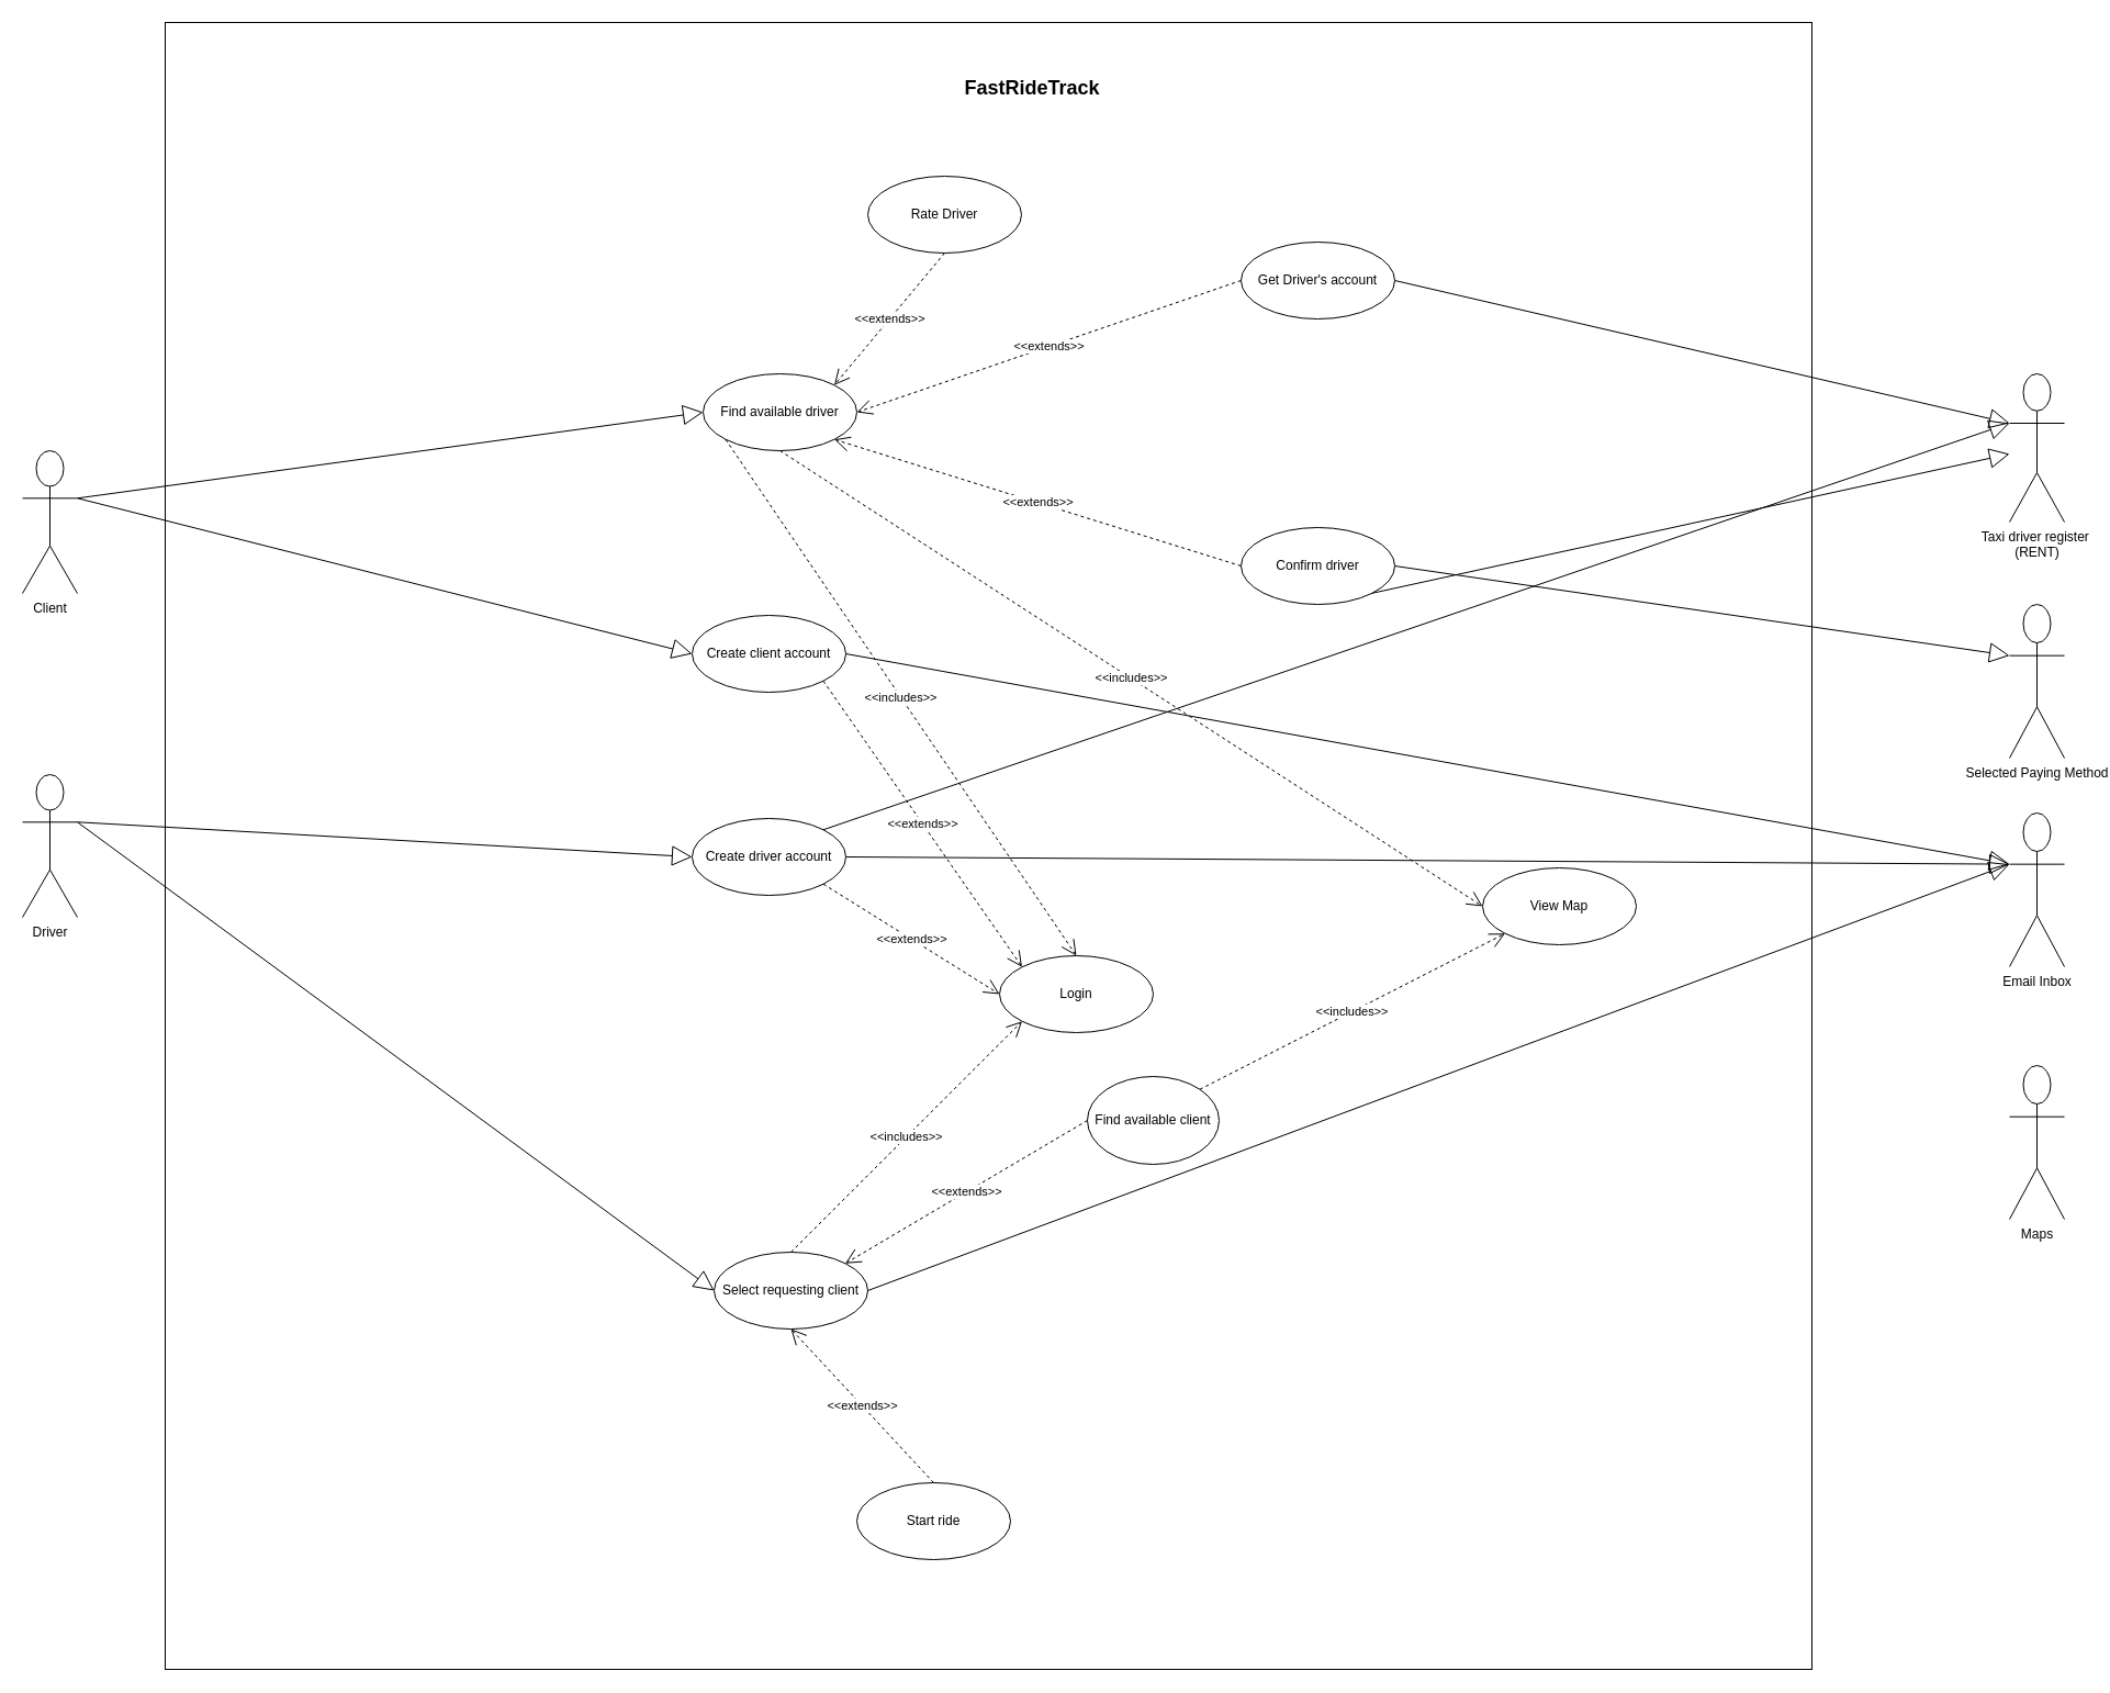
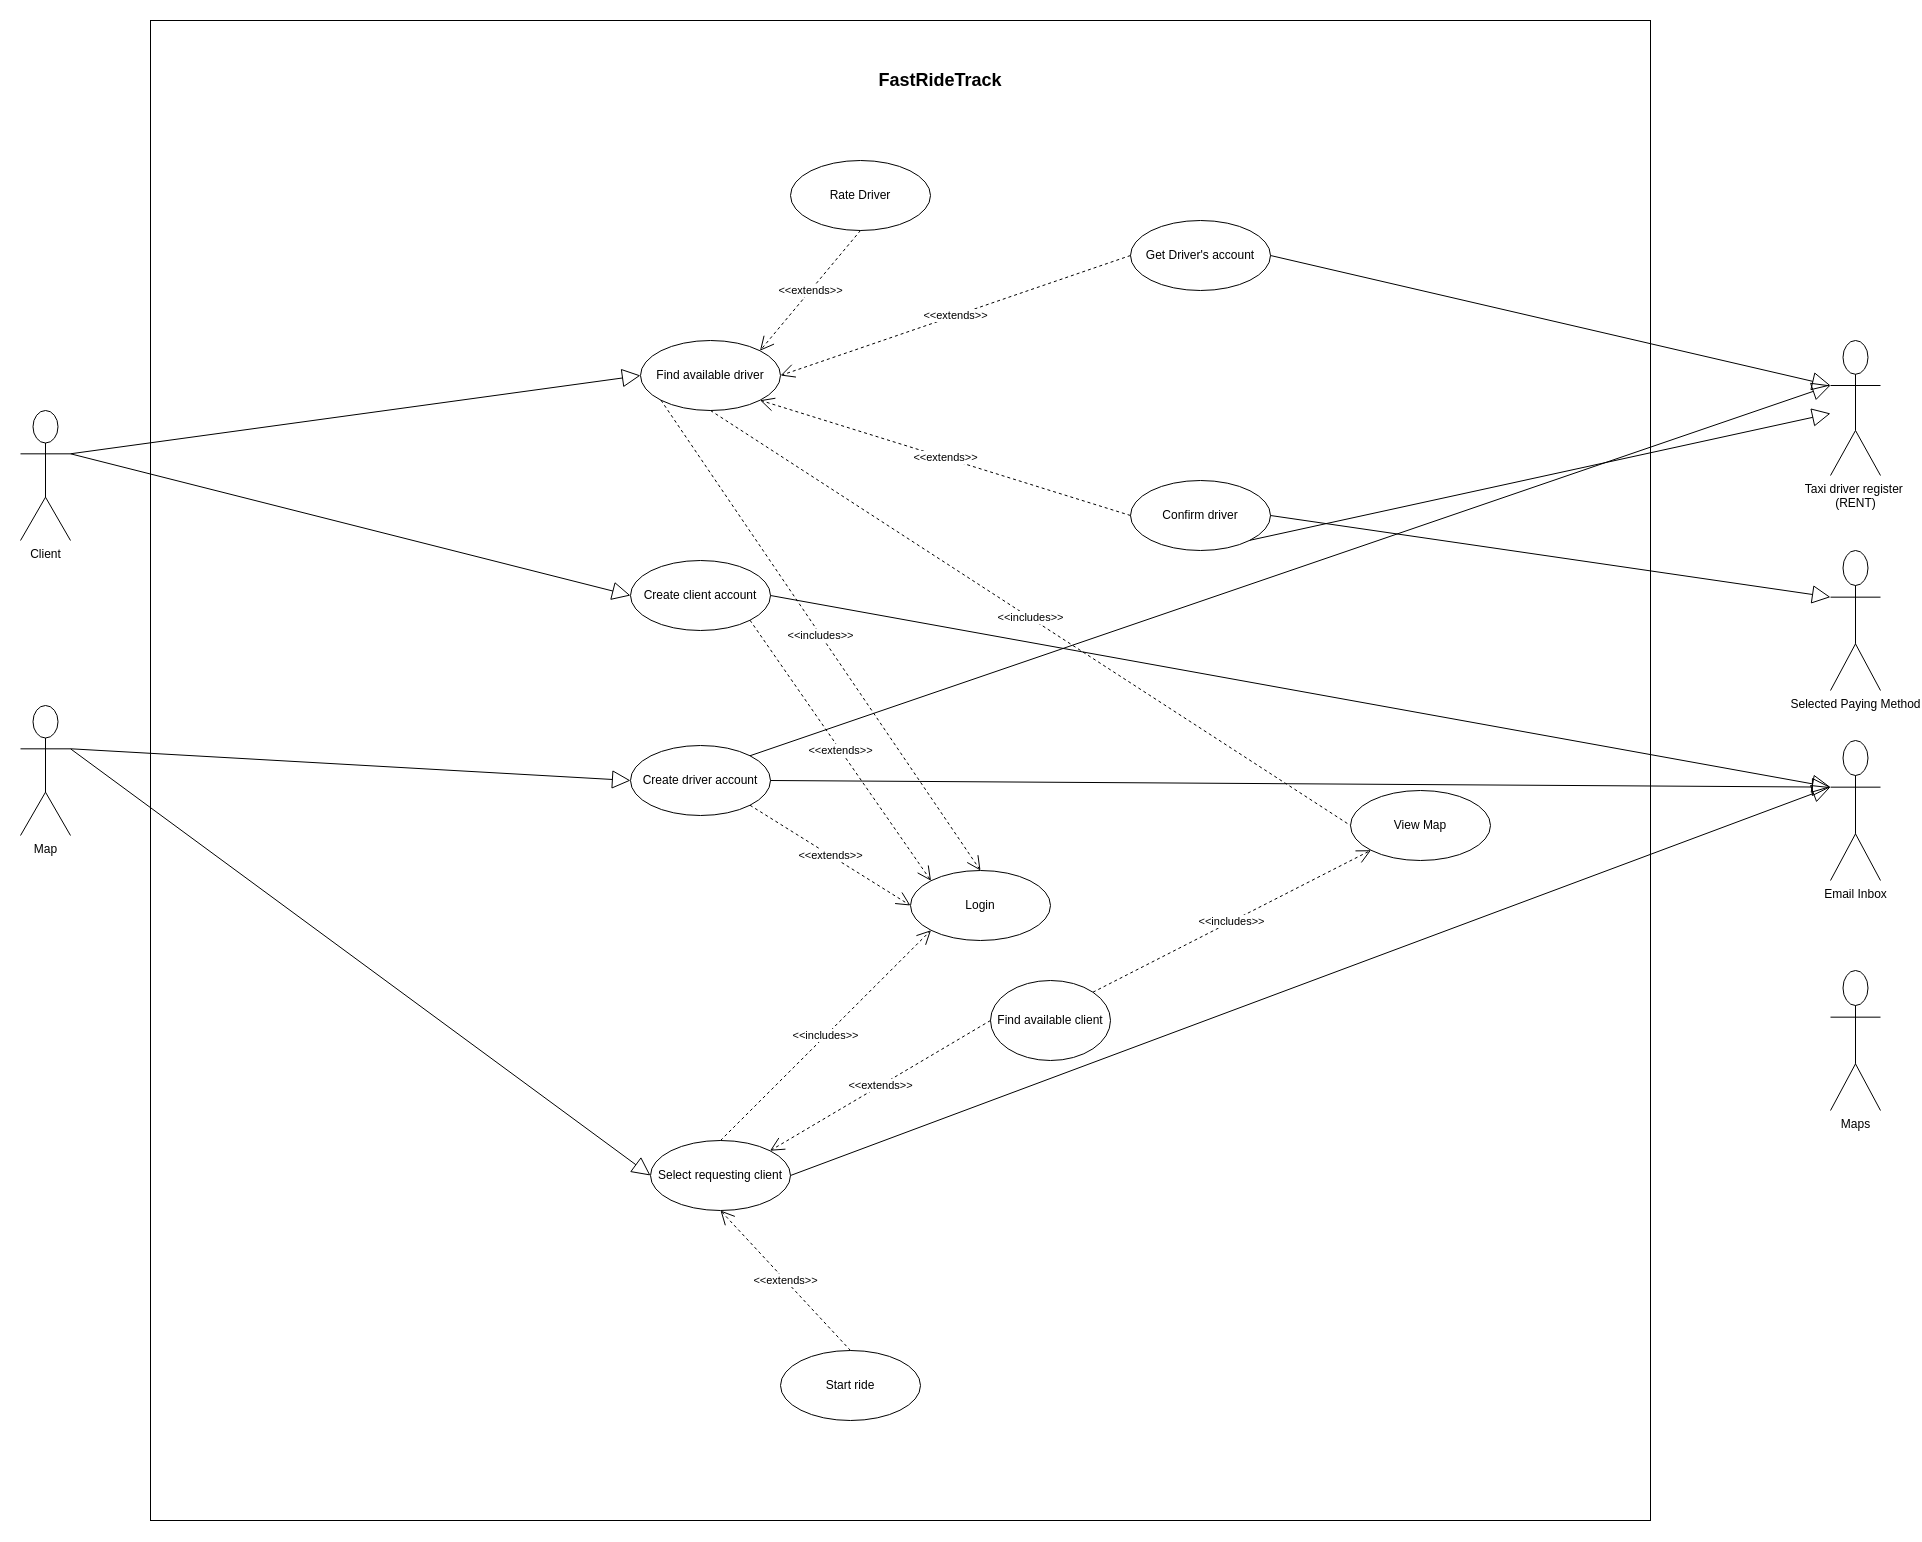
- <mxCell id="40" value="&amp;lt;&amp;lt;includes&amp;gt;&amp;gt;" style="endArrow=open;endSize=12;dashed=1;html=1;rounded=0;entryX=0;entryY=0.5;entryDx=0;entryDy=0;exitX=0.5;exitY=1;exitDx=0;exitDy=0;" parent="1" source="8" target="9" edge="1"><mxGeometry width="160" relative="1" as="geometry"><mxPoint x="740" y="410" as="sourcePoint" /><mxPoint x="1070" y="1240" as="targetPoint" /></mxGeometry></mxCell>
+ <mxCell id="40" value="&amp;lt;&amp;lt;includes&amp;gt;&amp;gt;" style="endArrow=none;endSize=12;dashed=1;html=1;rounded=0;entryX=0;entryY=0.5;entryDx=0;entryDy=0;exitX=0.5;exitY=1;exitDx=0;exitDy=0;" parent="1" source="8" target="9" edge="1"><mxGeometry width="160" relative="1" as="geometry"><mxPoint x="740" y="410" as="sourcePoint" /><mxPoint x="1070" y="1240" as="targetPoint" /></mxGeometry></mxCell>
- <mxCell id="4" value="Driver&lt;br&gt;" style="shape=umlActor;verticalLabelPosition=bottom;verticalAlign=top;html=1;" parent="1" vertex="1"><mxGeometry x="20" y="705" width="50" height="130" as="geometry" /></mxCell>
+ <mxCell id="4" value="Map&lt;br&gt;" style="shape=umlActor;verticalLabelPosition=bottom;verticalAlign=top;html=1;" parent="1" vertex="1"><mxGeometry x="20" y="705" width="50" height="130" as="geometry" /></mxCell>
